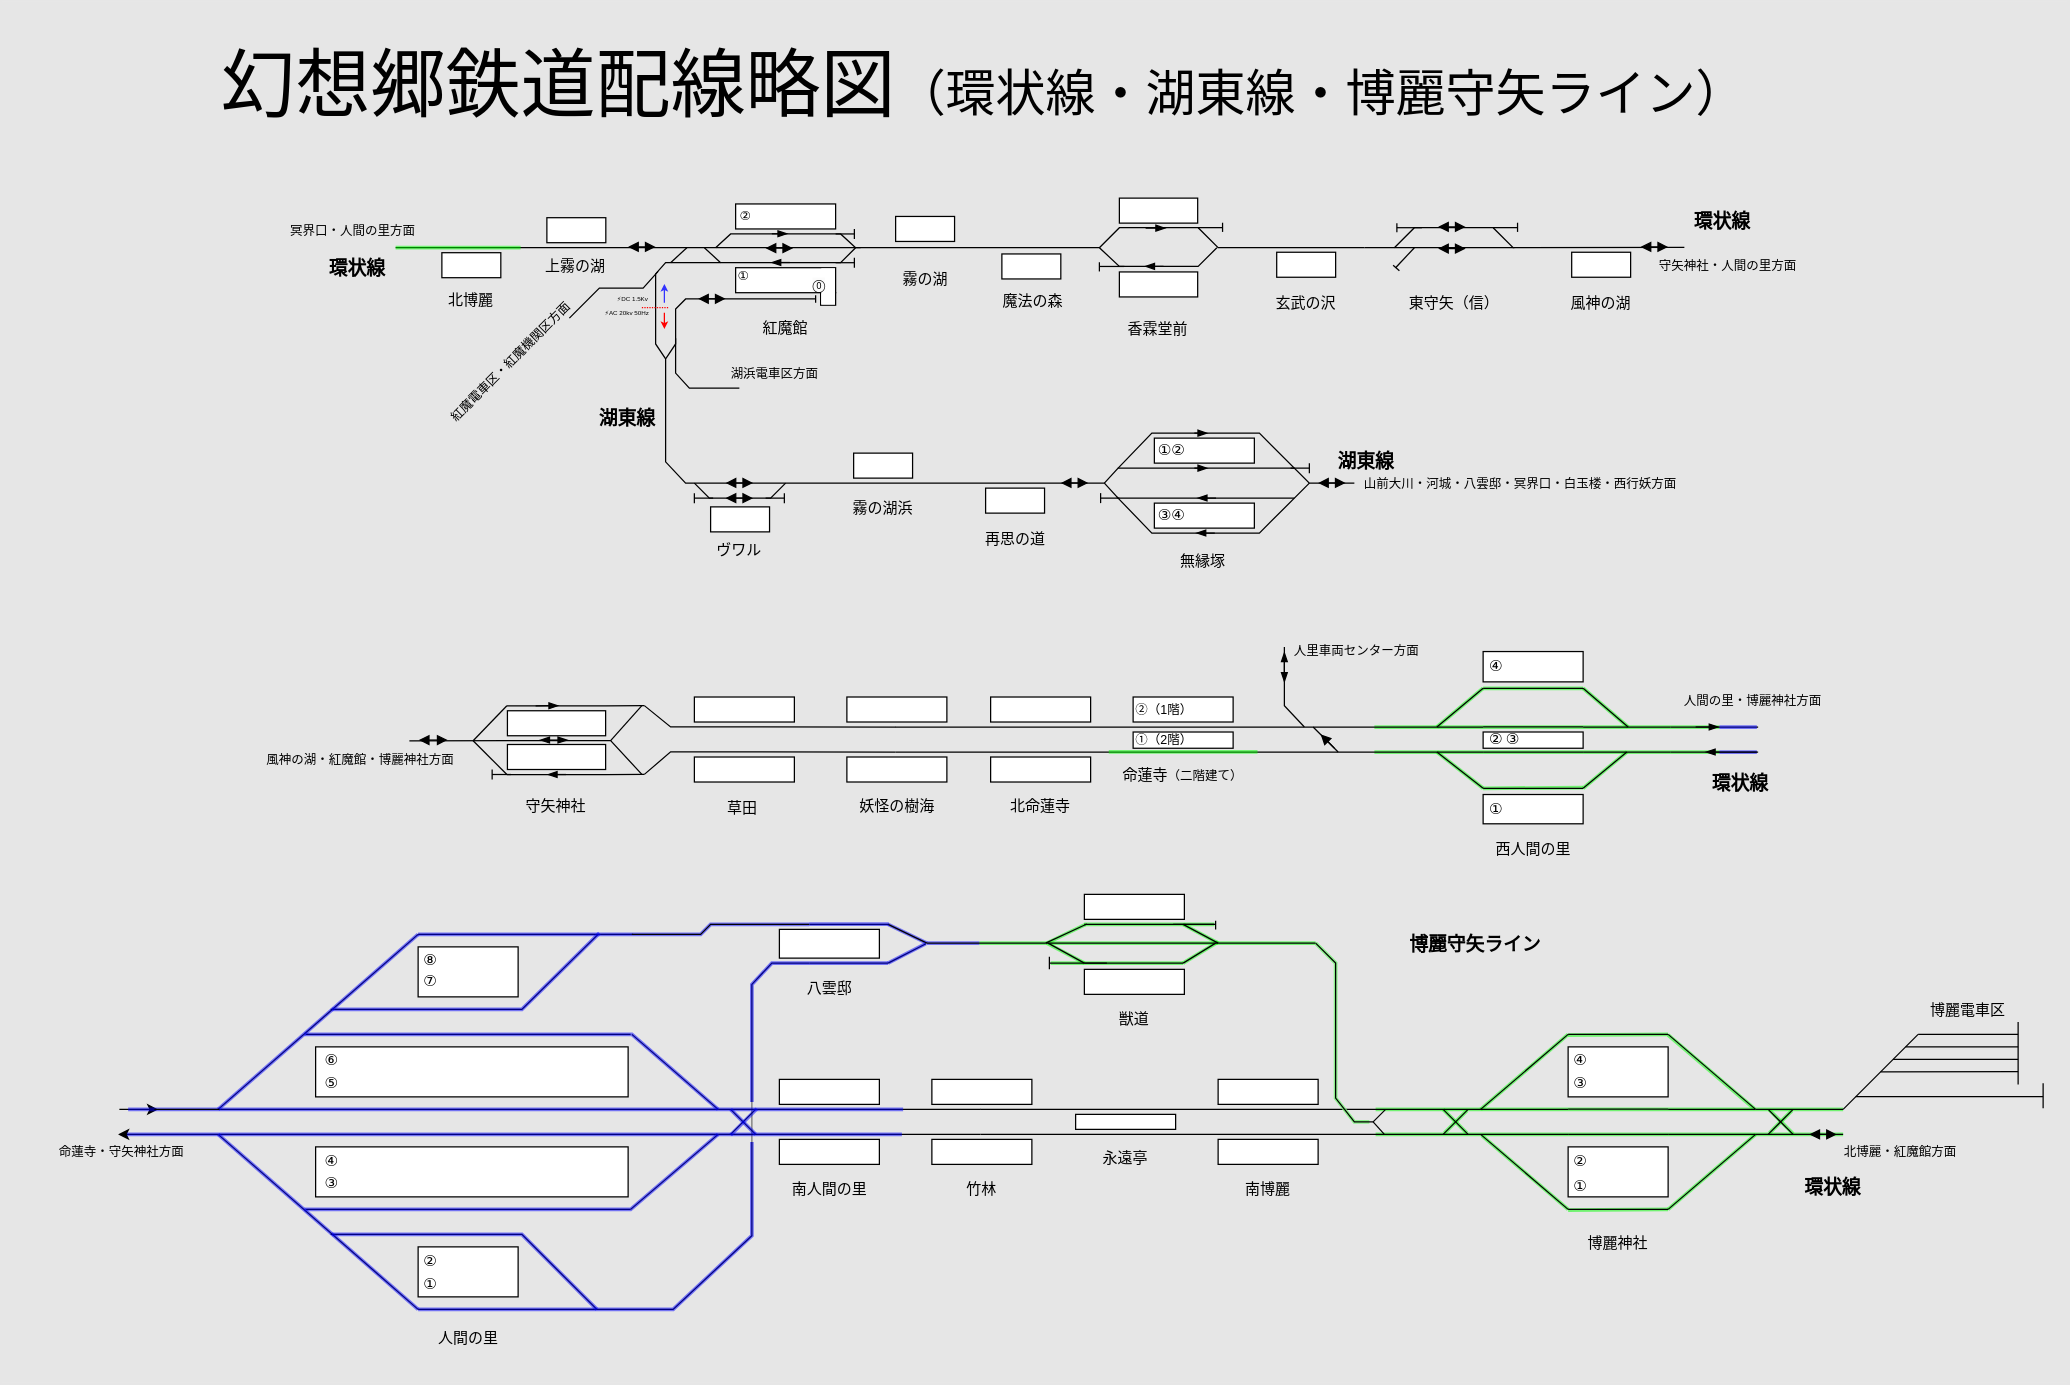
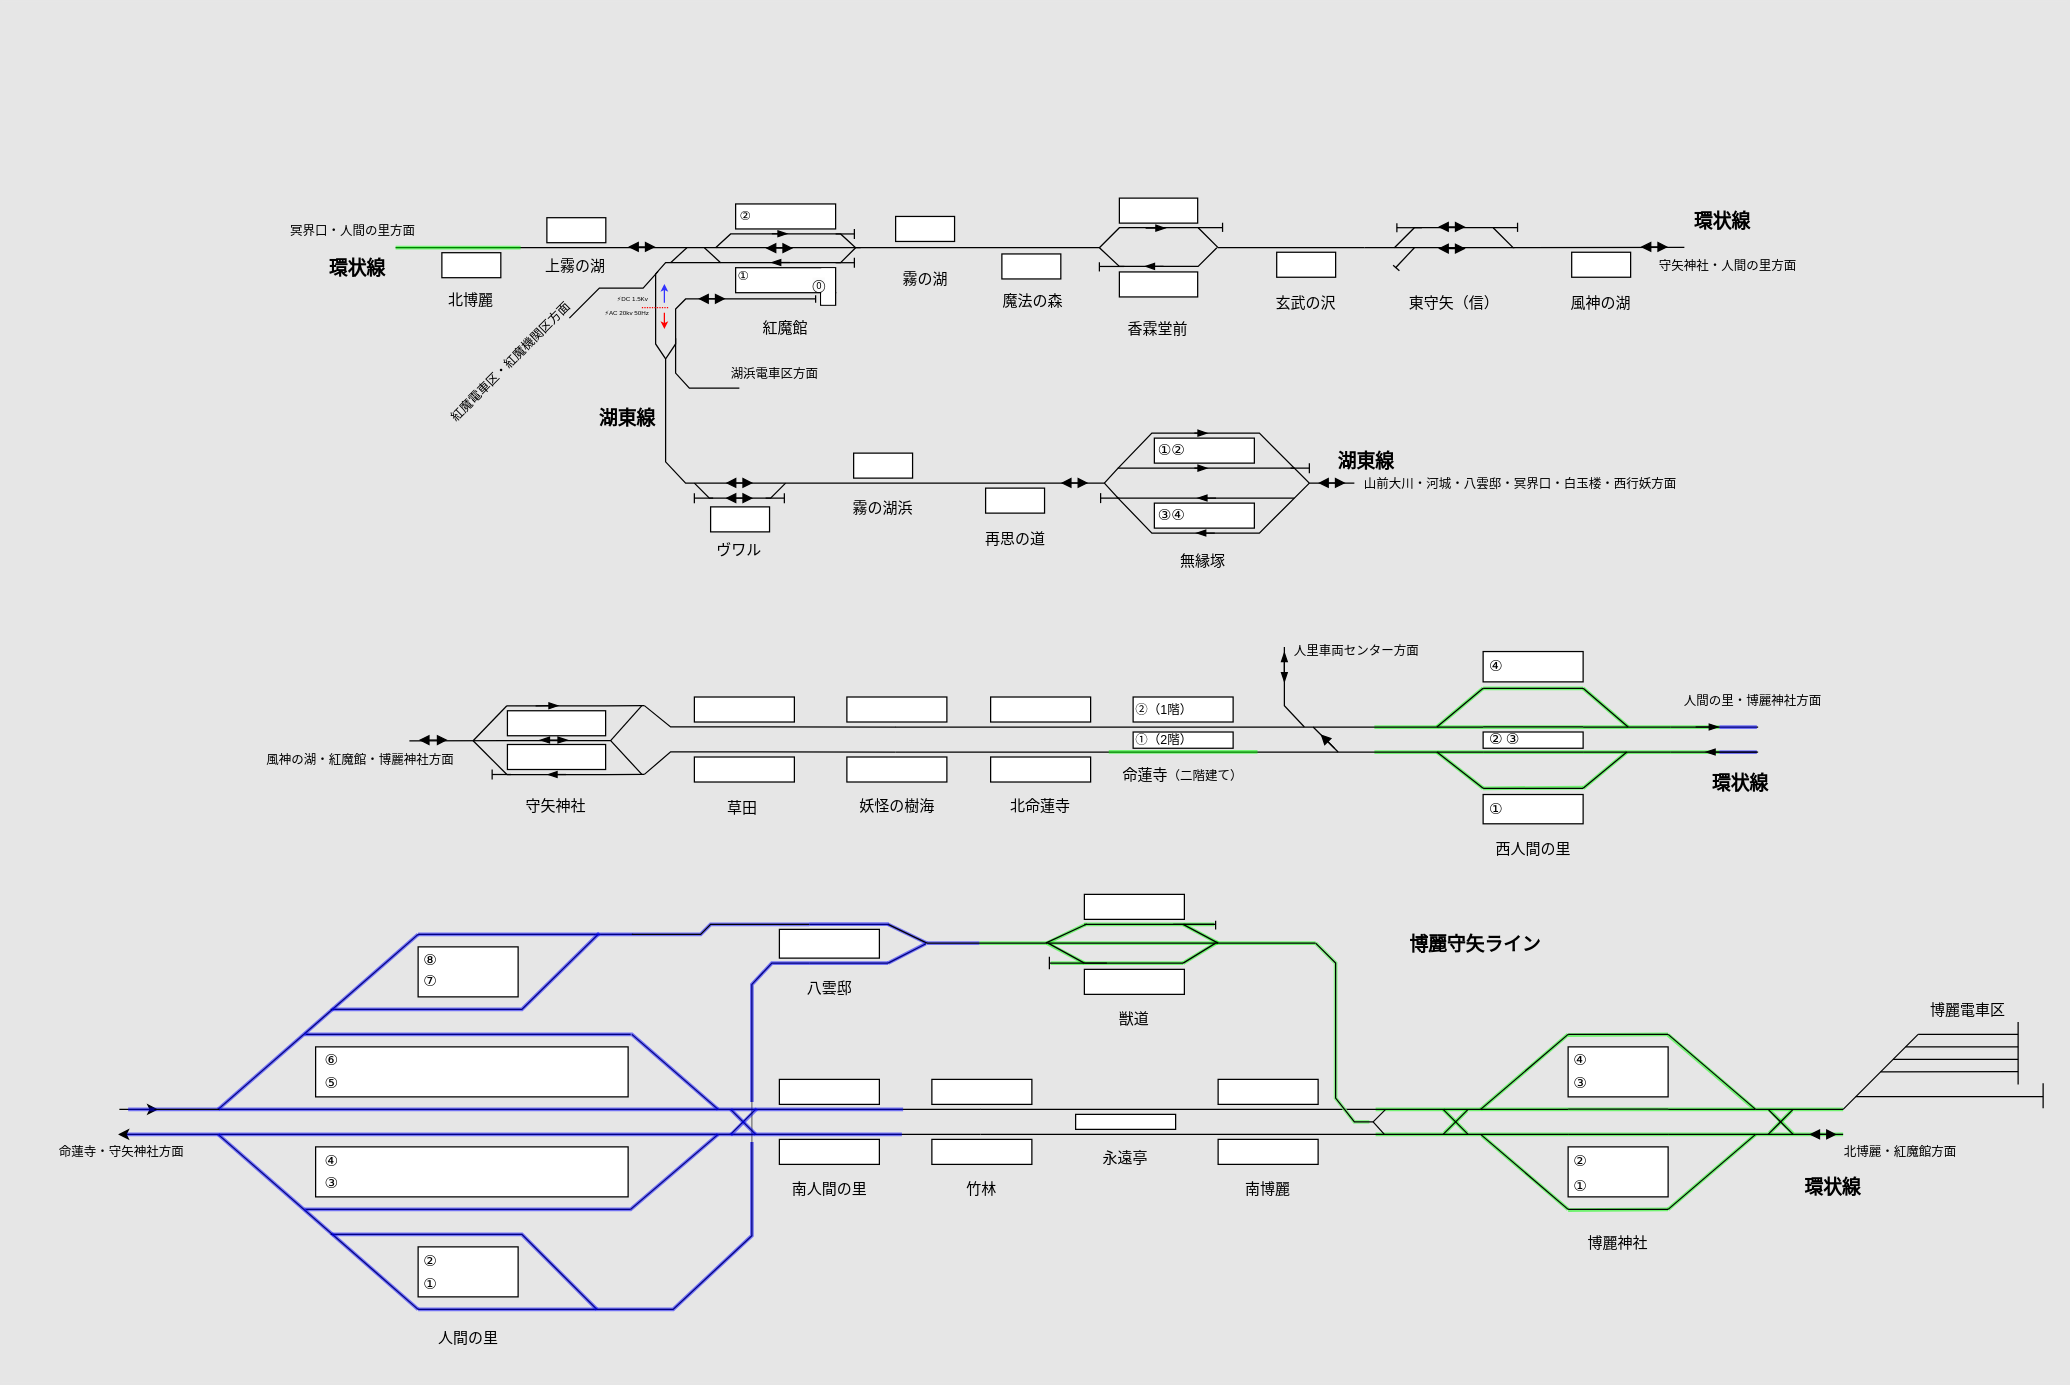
- <mxCell id="42" value="&lt;font style=&quot;font-size: 60px;&quot;&gt;&lt;font style=&quot;font-size: 60px;&quot;&gt;幻想郷鉄道配&lt;/font&gt;線略図&lt;/font&gt;&lt;font style=&quot;font-size: 40px;&quot;&gt;（環状線・湖東線・博麗守矢ライン）&lt;/font&gt;" style="text;strokeColor=none;align=center;fillColor=none;html=1;verticalAlign=middle;whiteSpace=wrap;rounded=0;" parent="1" vertex="1"><mxGeometry x="61.51" y="20" width="1449" height="96" as="geometry" /></mxCell>
